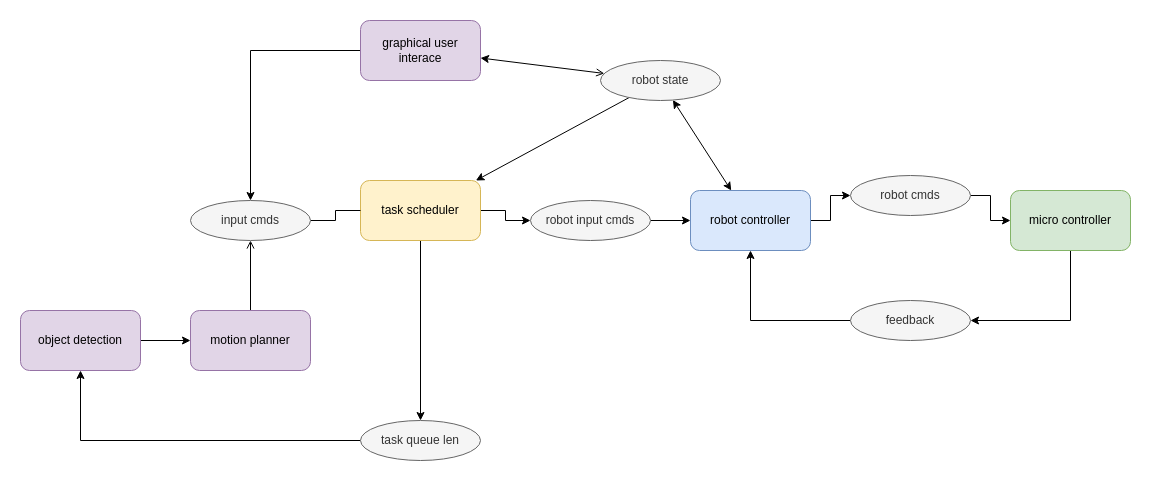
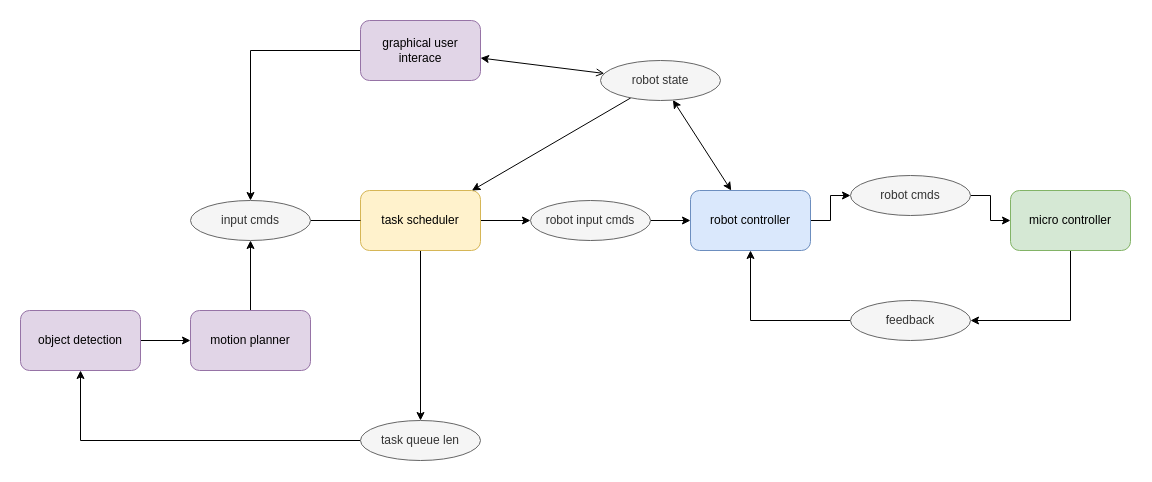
- <mxCell id="11" value="task scheduler" style="rounded=1;whiteSpace=wrap;html=1;fillColor=#fff2cc;strokeColor=#d6b656;" parent="1" vertex="1"><mxGeometry x="360" y="180" width="120" height="60" as="geometry" /></mxCell>
+ <mxCell id="11" value="task scheduler" style="rounded=1;whiteSpace=wrap;html=1;fillColor=#fff2cc;strokeColor=#d6b656;" parent="1" vertex="1"><mxGeometry x="360" y="190" width="120" height="60" as="geometry" /></mxCell>
- <mxCell id="21" style="edgeStyle=orthogonalEdgeStyle;rounded=0;orthogonalLoop=1;jettySize=auto;html=1;endArrow=open;" edge="1" parent="1" source="22" target="26"><mxGeometry relative="1" as="geometry" /></mxCell>
+ <mxCell id="21" style="edgeStyle=orthogonalEdgeStyle;rounded=0;orthogonalLoop=1;jettySize=auto;html=1;" edge="1" parent="1" source="22" target="26"><mxGeometry relative="1" as="geometry" /></mxCell>
